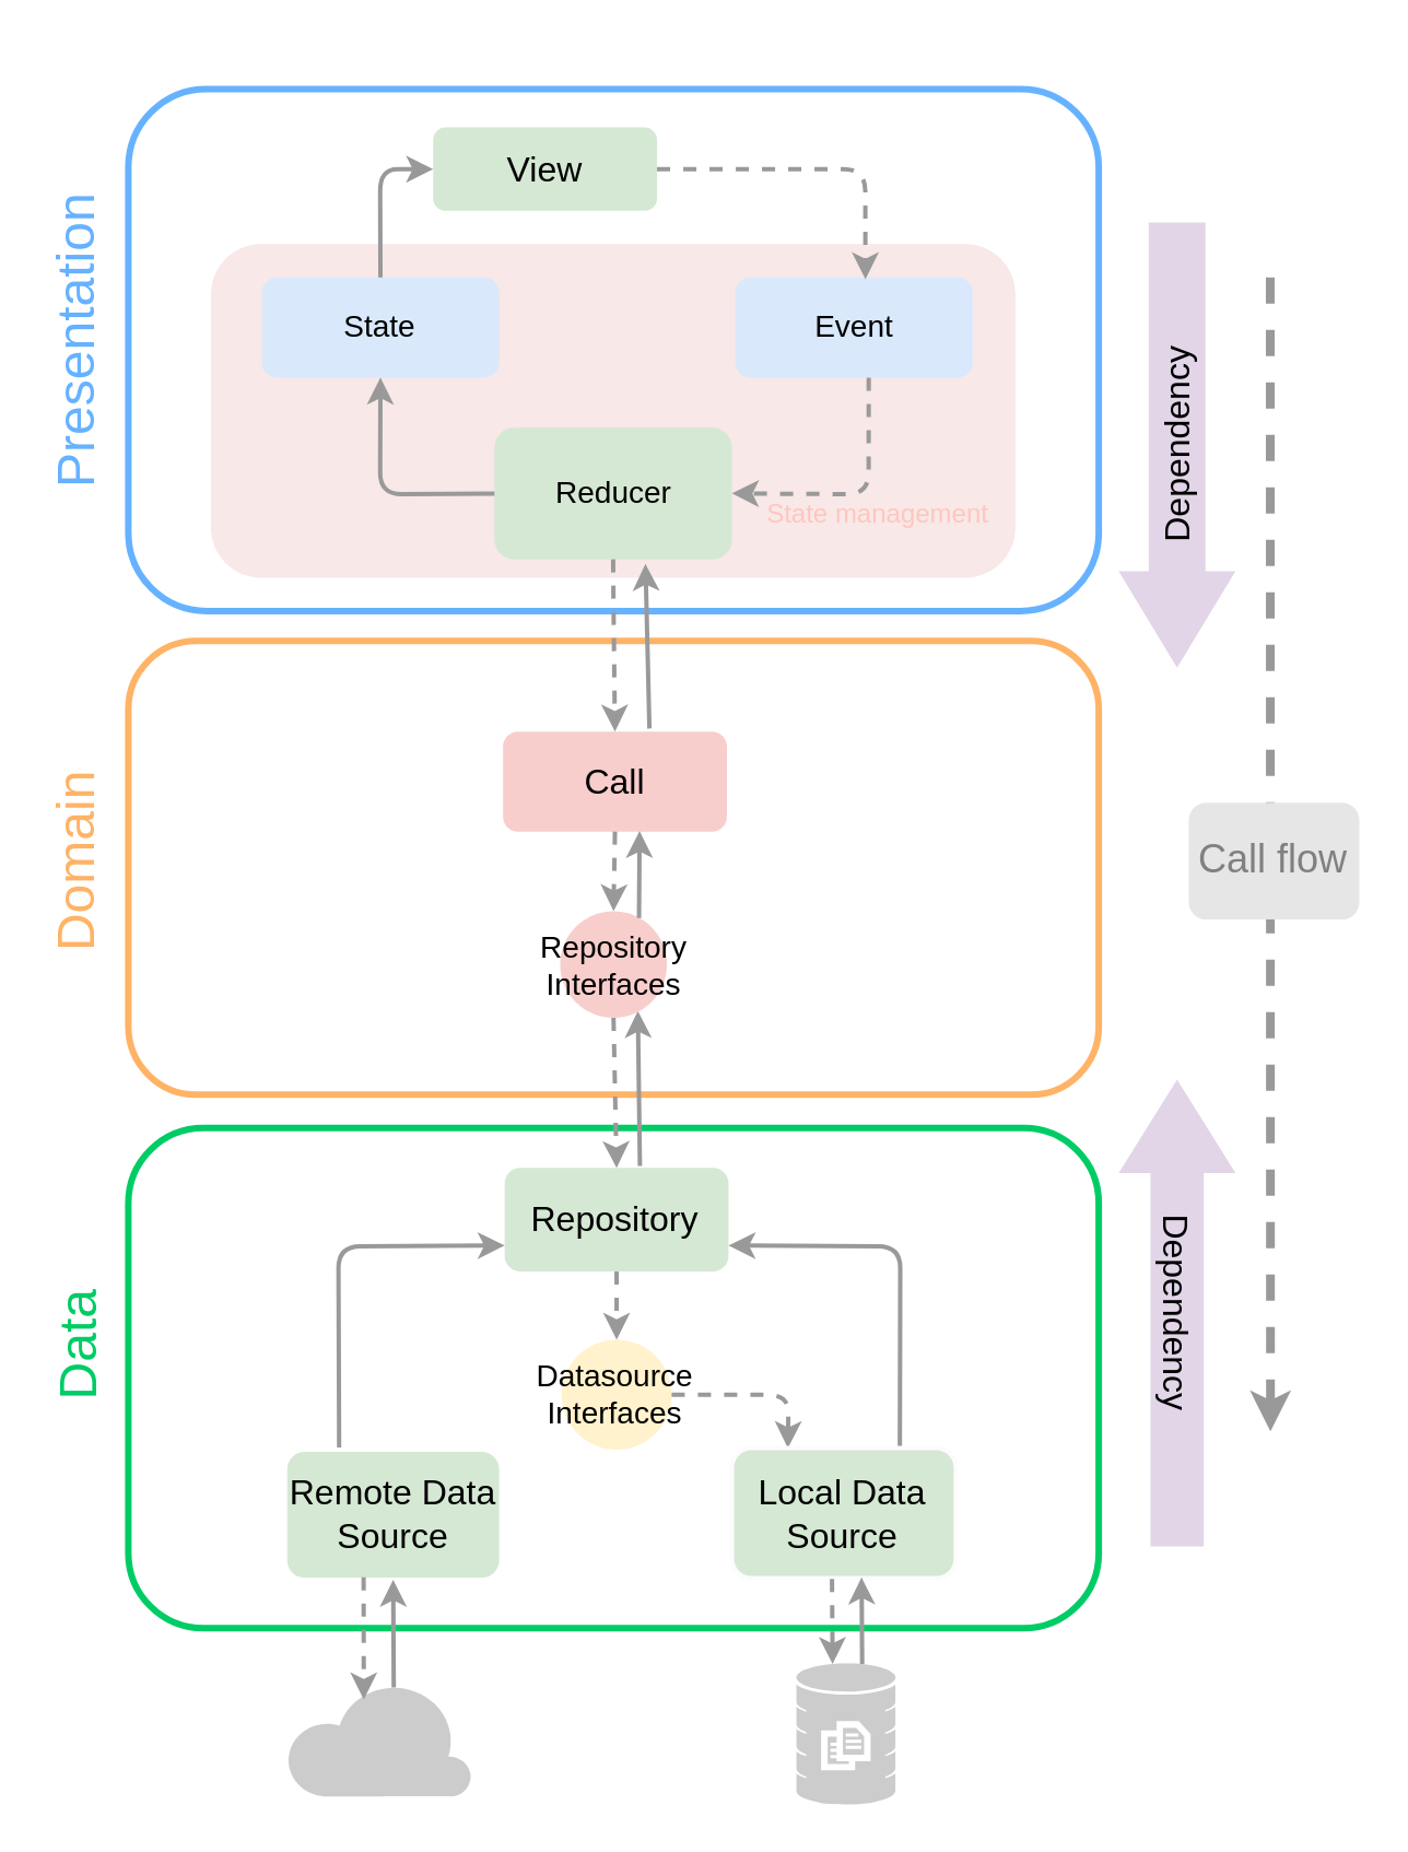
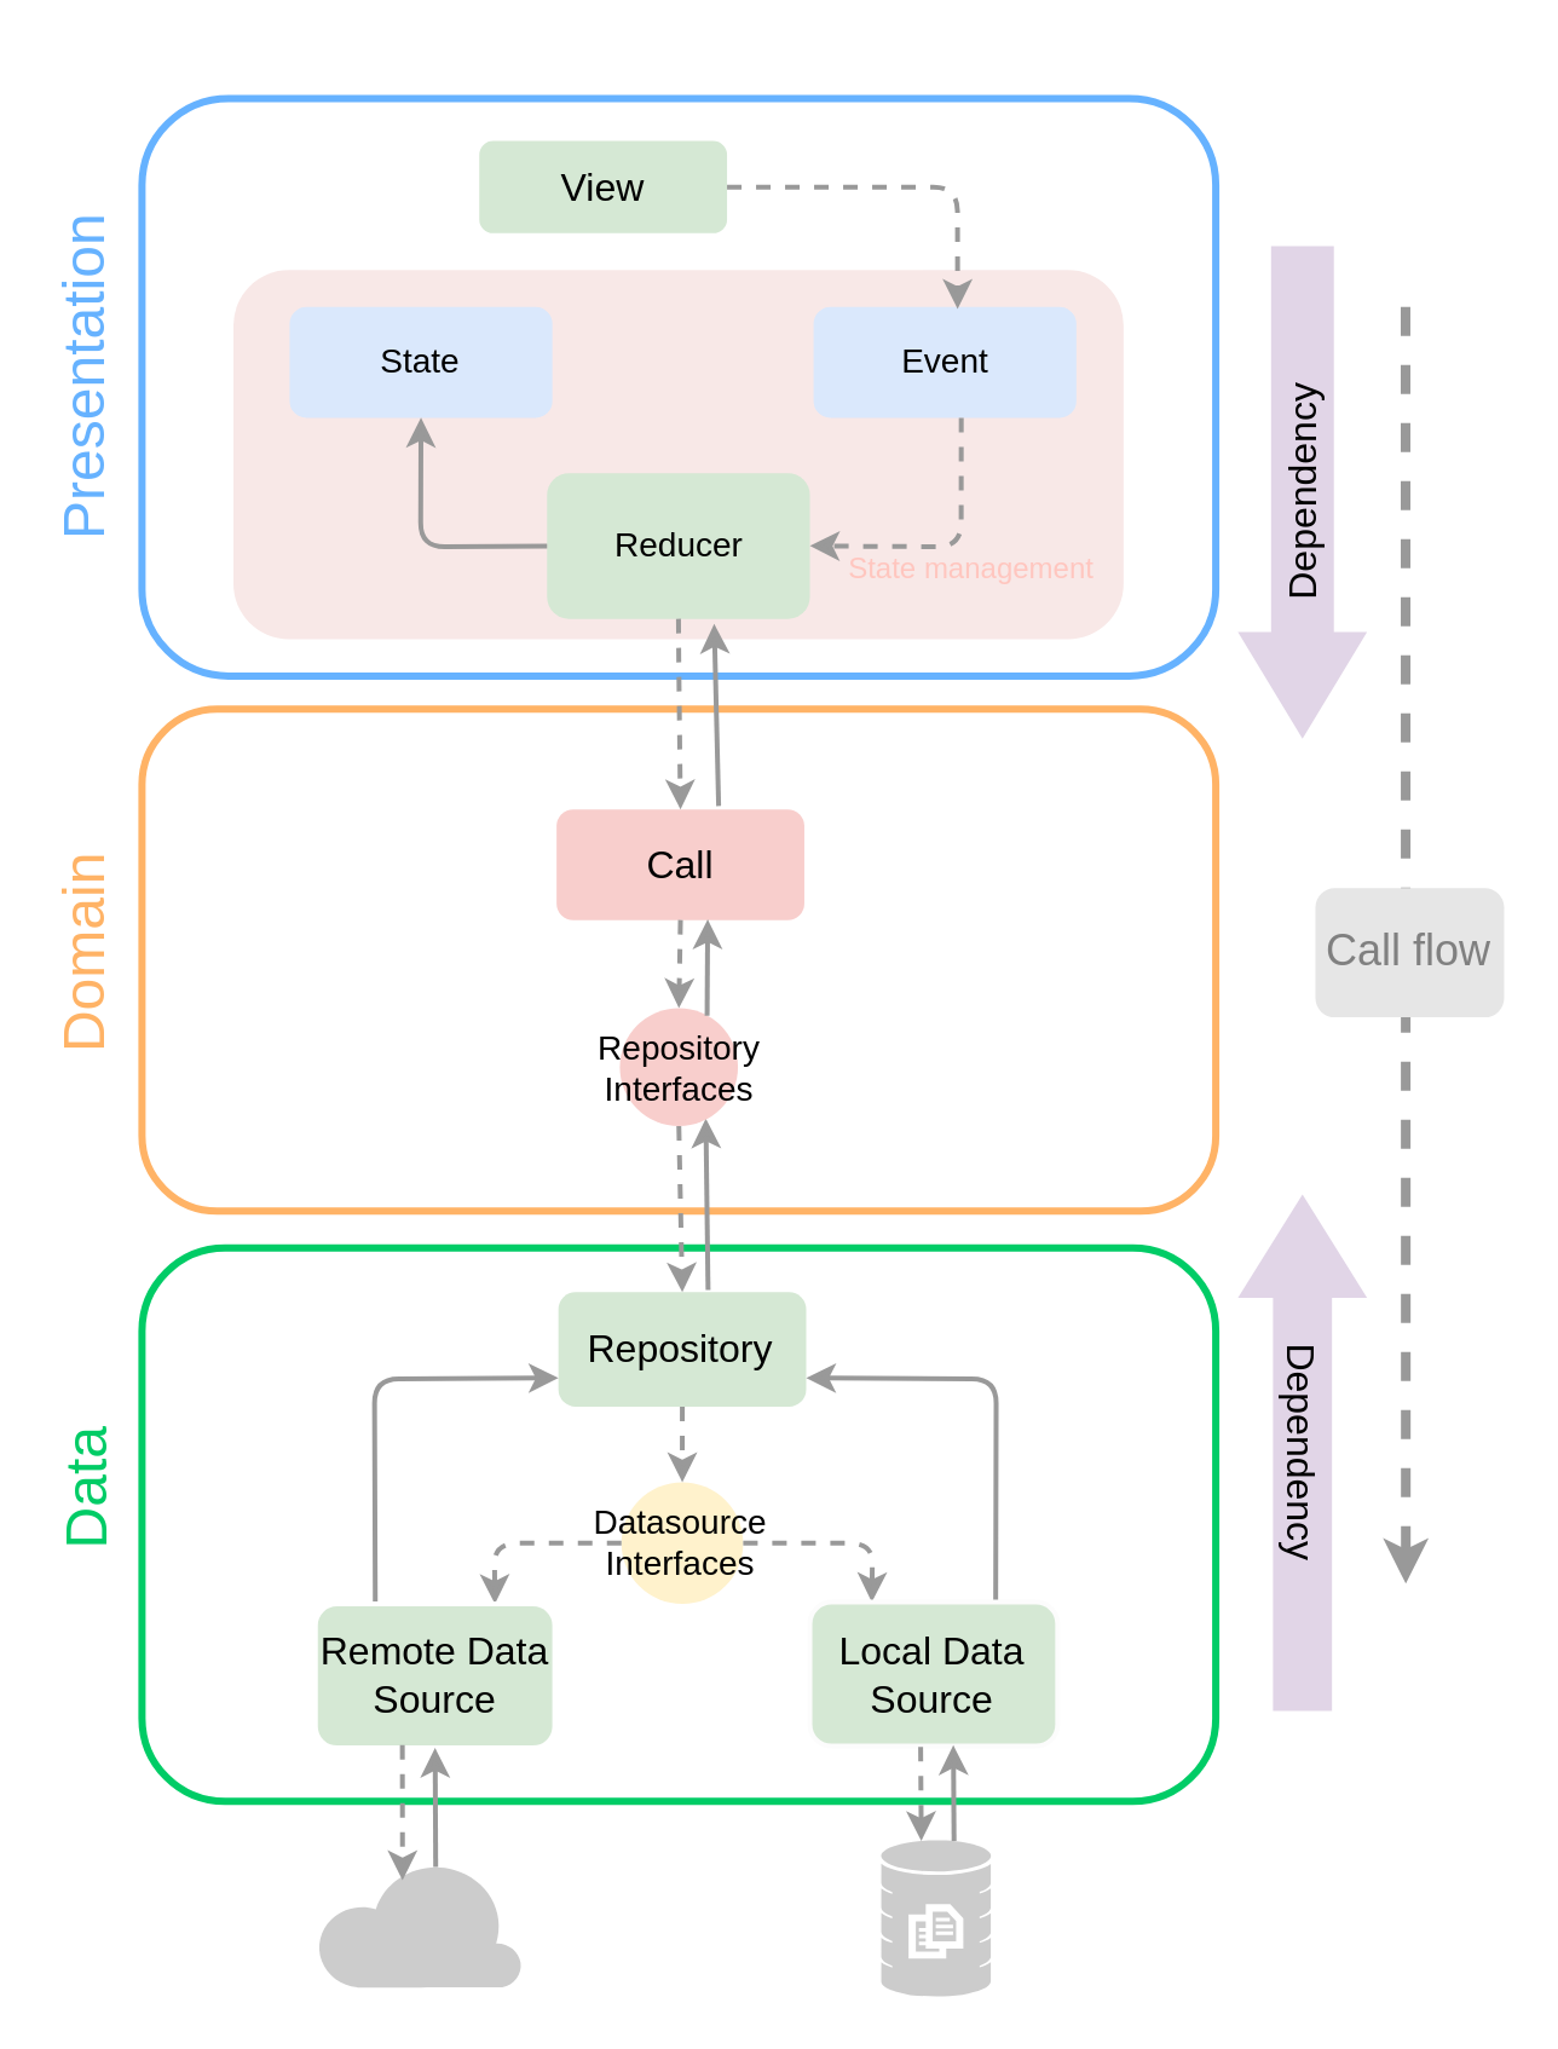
- <mxCell id="19" value="" style="html=1;labelBackgroundColor=#ffffff;startArrow=none;startFill=0;startSize=6;endArrow=classic;endFill=1;endSize=6;jettySize=auto;orthogonalLoop=1;strokeWidth=2;fontSize=14;entryX=0;entryY=0.5;entryDx=0;entryDy=0;exitX=0.5;exitY=0;exitDx=0;exitDy=0;fontColor=#999999;strokeColor=#999999;" parent="2" source="17" target="4" edge="1"><mxGeometry width="60" height="60" relative="1" as="geometry"><mxPoint x="230.742" y="192.564" as="sourcePoint" /><mxPoint x="213.246" y="40.419" as="targetPoint" /><Array as="points"><mxPoint x="153.289" y="36.606" /></Array></mxGeometry></mxCell>
+ <mxCell id="29" value="" style="html=1;labelBackgroundColor=#ffffff;startArrow=none;startFill=0;startSize=6;endArrow=classic;endFill=1;endSize=6;jettySize=auto;orthogonalLoop=1;strokeWidth=2;dashed=1;fontSize=14;entryX=0.75;entryY=0;entryDx=0;entryDy=0;exitX=0;exitY=0.5;exitDx=0;exitDy=0;fontColor=#999999;strokeColor=#999999;" parent="2" source="24" target="36" edge="1"><mxGeometry width="60" height="60" relative="1" as="geometry"><mxPoint x="217.129" y="385.129" as="sourcePoint" /><mxPoint x="217.891" y="519.733" as="targetPoint" /><Array as="points"><mxPoint x="183.794" y="597.14" /></Array></mxGeometry></mxCell>
